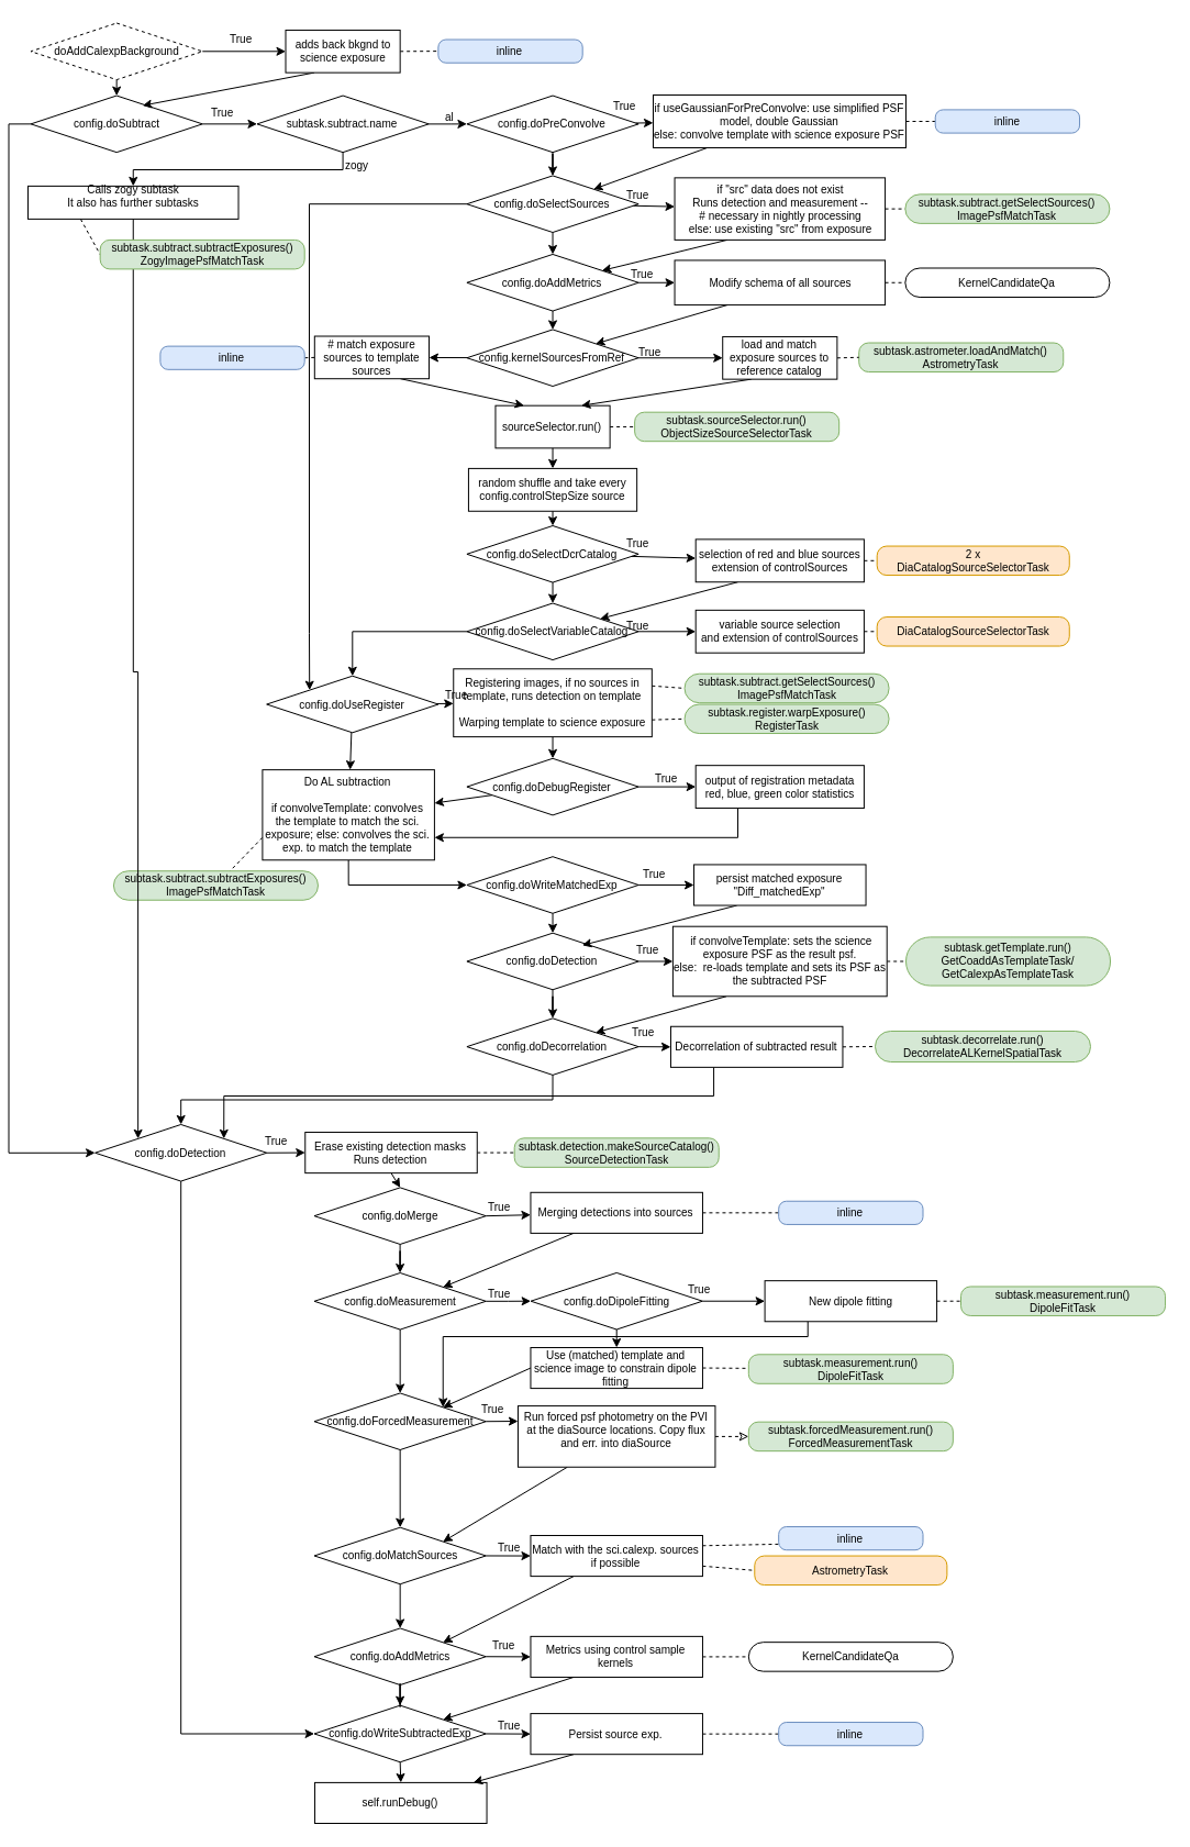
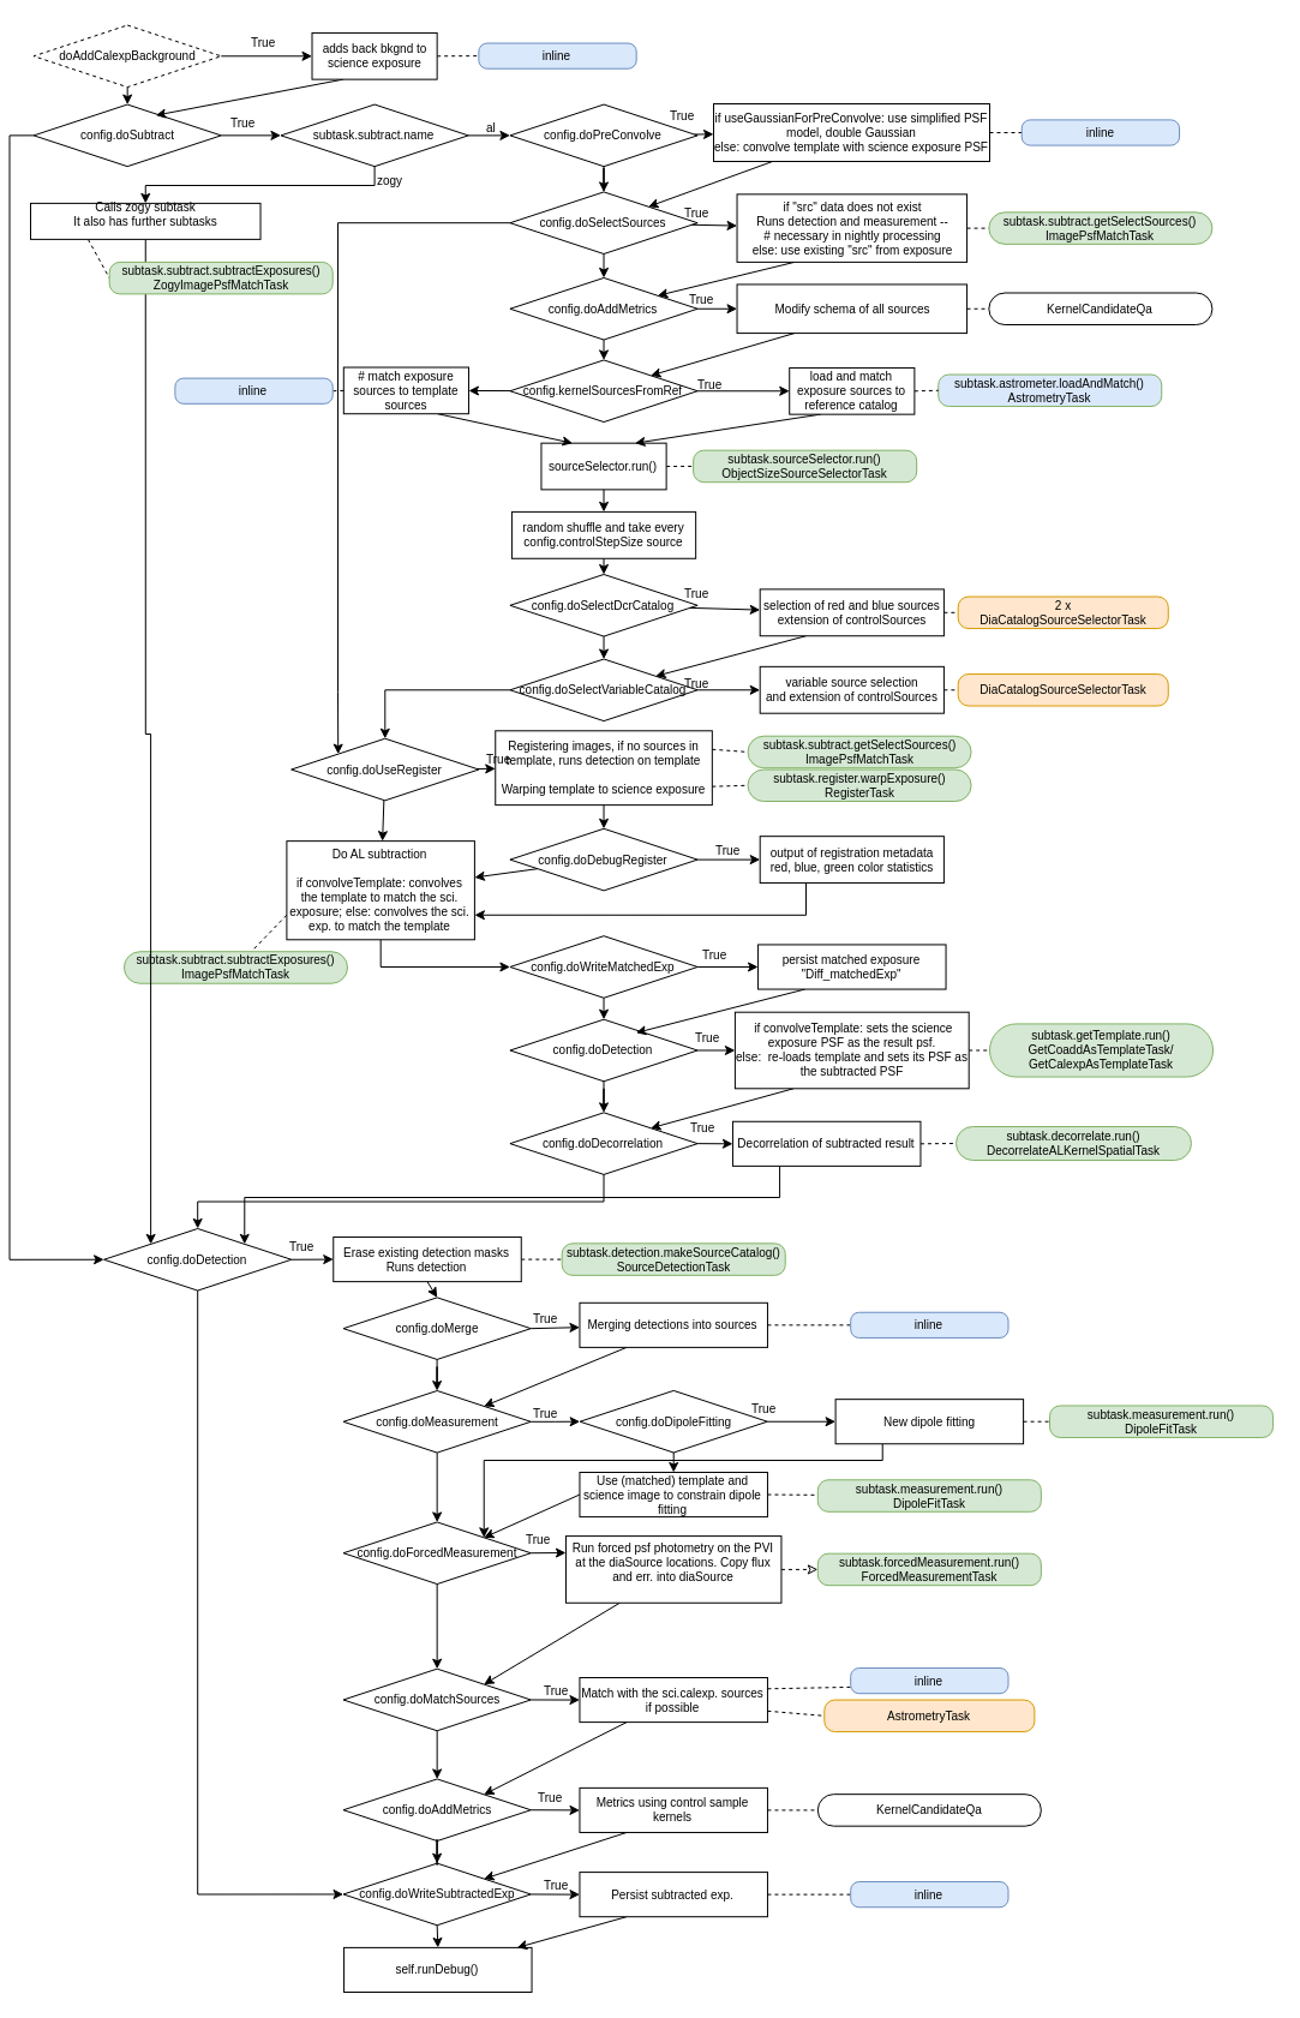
- <mxCell id="104" value="&lt;div&gt;subtask.astrometer.loadAndMatch()&lt;/div&gt;&lt;div&gt;AstrometryTask&lt;br&gt;&lt;/div&gt;" style="rounded=1;whiteSpace=wrap;html=1;fontSize=10;arcSize=33;fillColor=#d5e8d4;strokeColor=#82b366;" parent="1" vertex="1"><mxGeometry x="776.232" y="311.524" width="186.048" height="26.497" as="geometry" /></mxCell>
+ <mxCell id="104" value="&lt;div&gt;subtask.astrometer.loadAndMatch()&lt;/div&gt;&lt;div&gt;AstrometryTask&lt;br&gt;&lt;/div&gt;" style="rounded=1;whiteSpace=wrap;html=1;fontSize=10;arcSize=33;fillColor=#dae8fc;strokeColor=#82b366;" parent="1" vertex="1"><mxGeometry x="776.232" y="311.524" width="186.048" height="26.497" as="geometry" /></mxCell>
- <mxCell id="171" value="Persist source exp." style="rounded=0;whiteSpace=wrap;html=1;fontSize=10;" parent="1" vertex="1"><mxGeometry x="477.46" y="1559.086" width="156.499" height="37.096" as="geometry" /></mxCell>
+ <mxCell id="171" value="Persist subtracted exp." style="rounded=0;whiteSpace=wrap;html=1;fontSize=10;" parent="1" vertex="1"><mxGeometry x="477.46" y="1559.086" width="156.499" height="37.096" as="geometry" /></mxCell>
